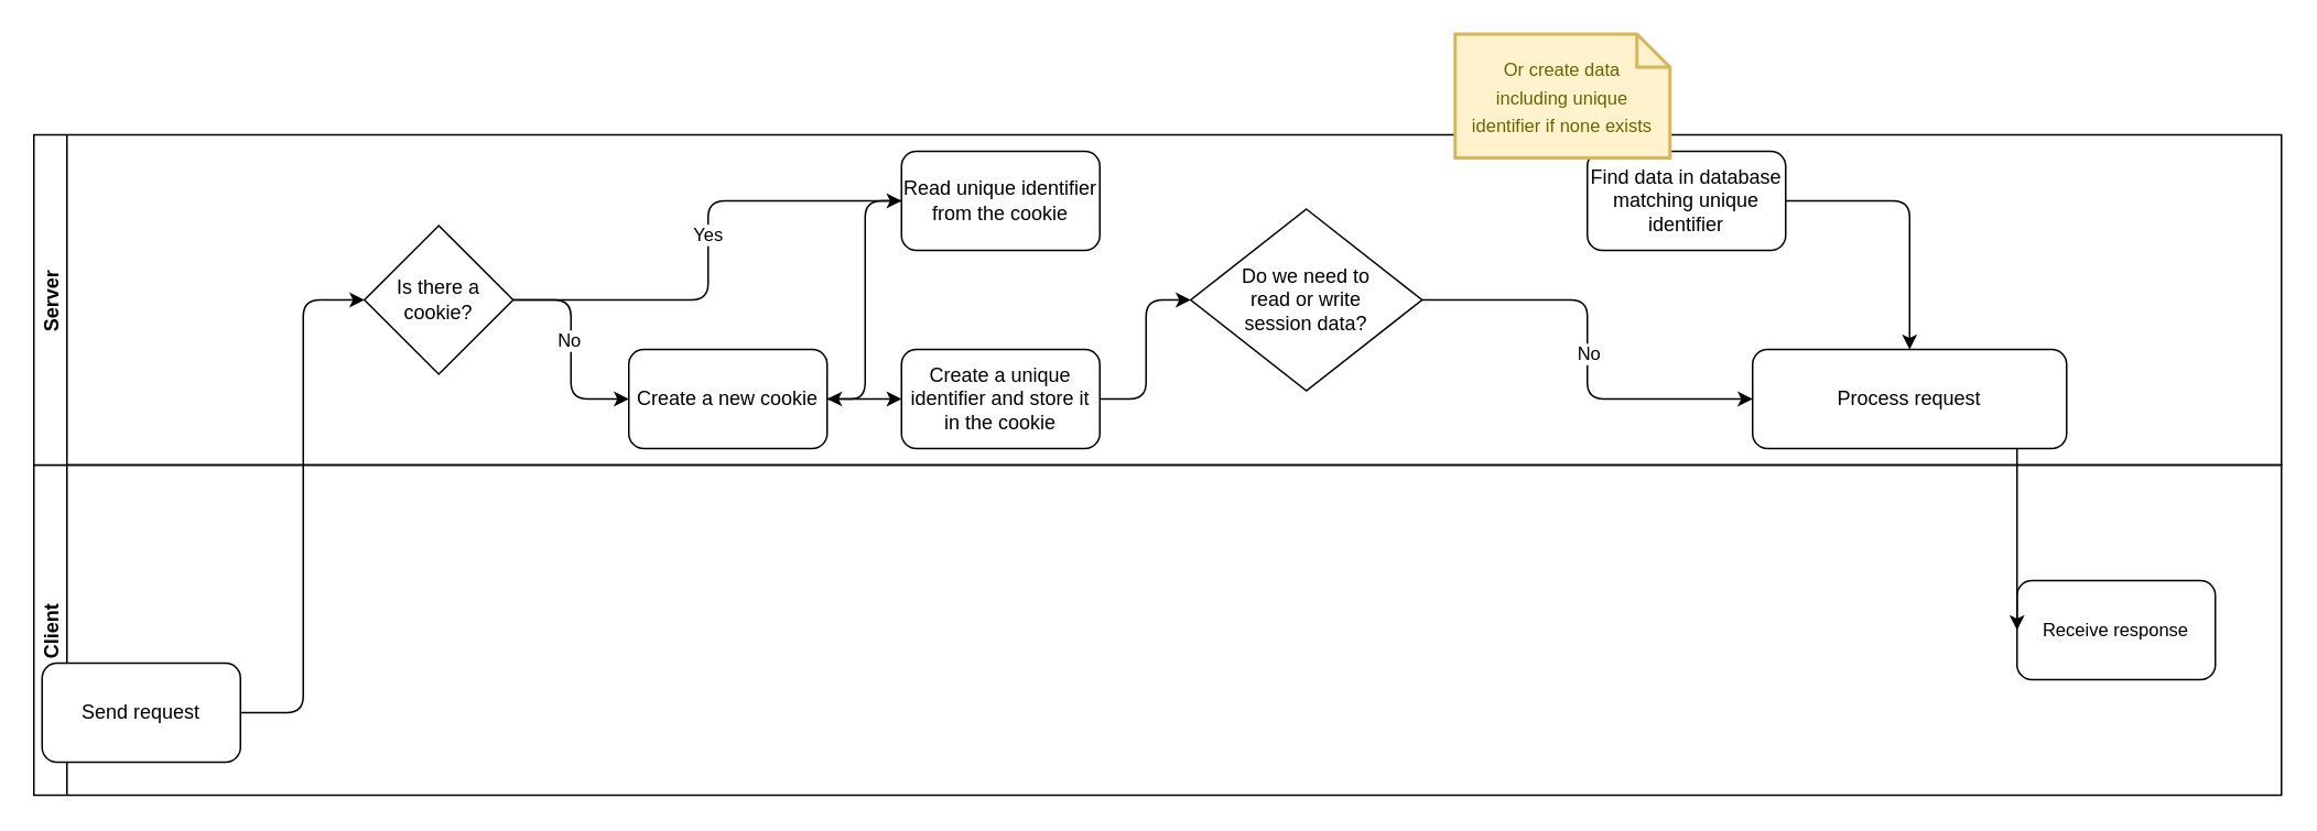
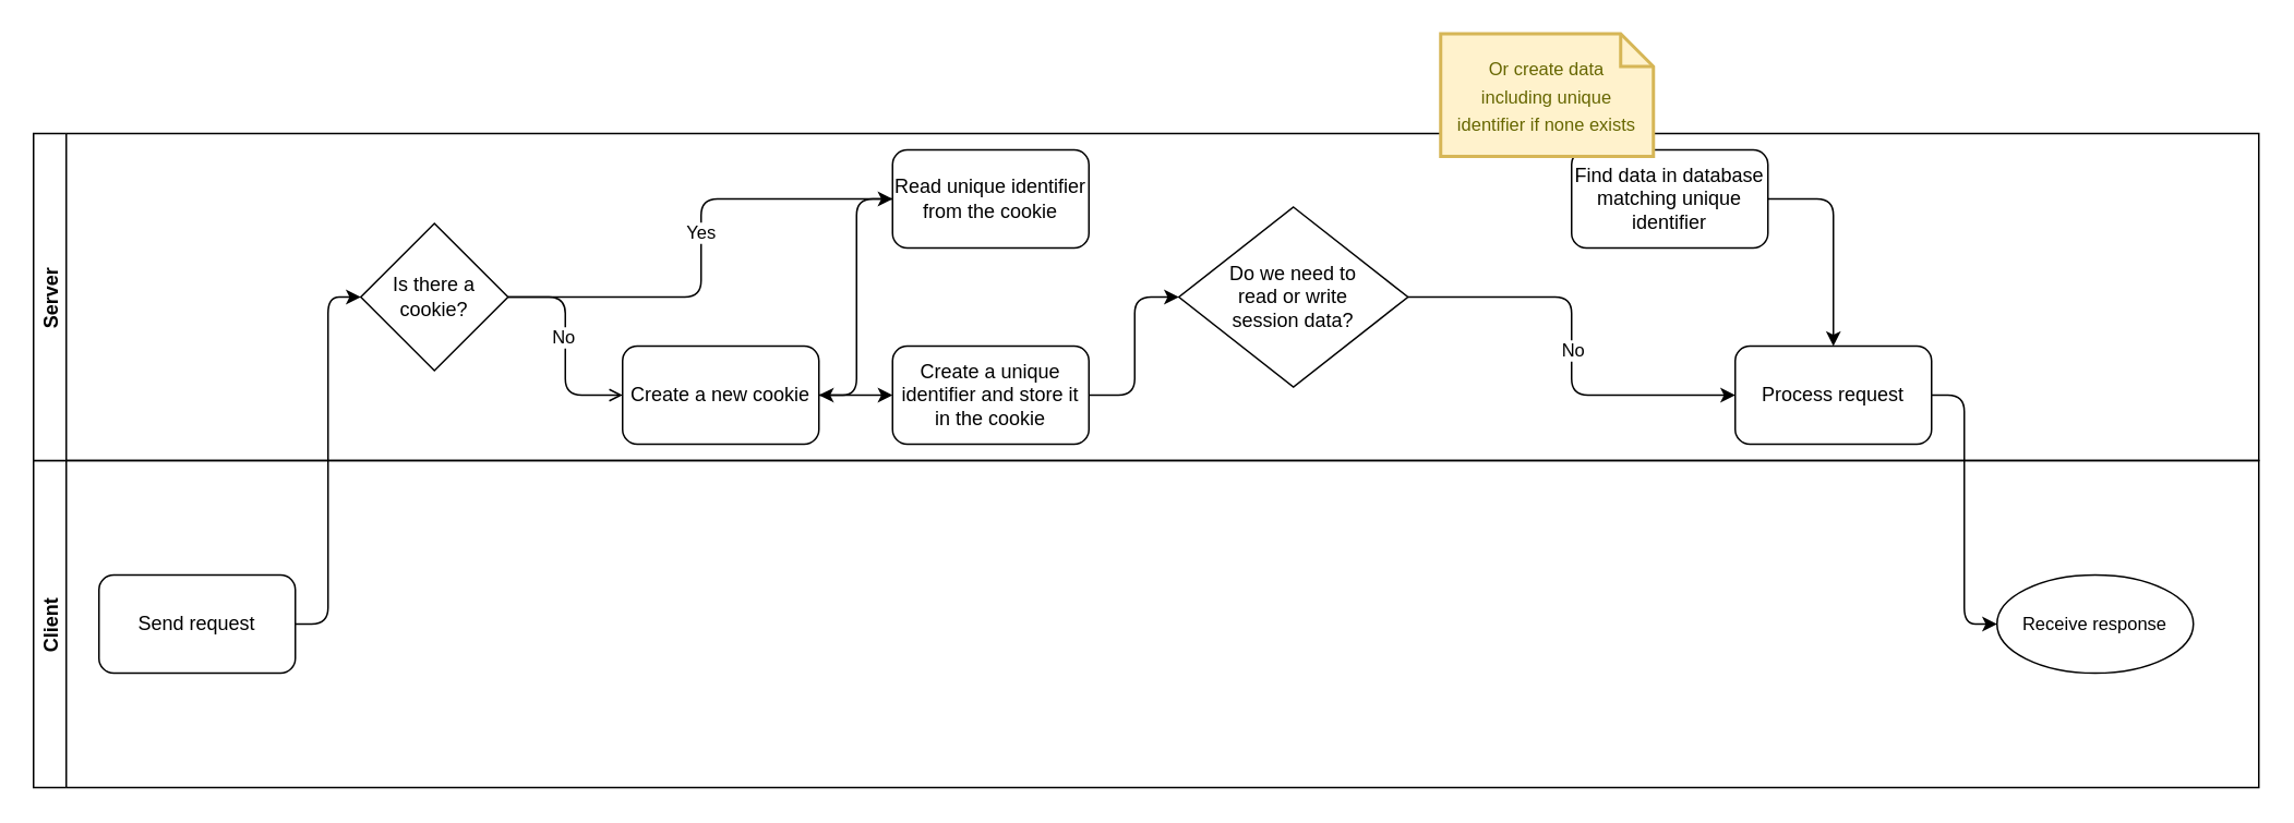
- <mxCell id="10" style="edgeStyle=elbowEdgeStyle;html=1;entryX=0;entryY=0.5;entryDx=0;entryDy=0;" parent="7" source="12" target="14" edge="1"><mxGeometry relative="1" as="geometry" /></mxCell>
+ <mxCell id="10" style="edgeStyle=elbowEdgeStyle;html=1;entryX=0;entryY=0.5;entryDx=0;entryDy=0;endArrow=open;" parent="7" source="12" target="14" edge="1"><mxGeometry relative="1" as="geometry" /></mxCell>
- <mxCell id="23" value="Process request" style="rounded=1;whiteSpace=wrap;html=1;" parent="7" vertex="1"><mxGeometry x="1040" y="130" width="190" height="60" as="geometry" /></mxCell>
+ <mxCell id="23" value="Process request" style="rounded=1;whiteSpace=wrap;html=1;" parent="7" vertex="1"><mxGeometry x="1040" y="130" width="120" height="60" as="geometry" /></mxCell>
- <mxCell id="4" value="Receive response" style="rounded=1;whiteSpace=wrap;html=1;fontSize=11;" parent="2" vertex="1"><mxGeometry x="1200" y="70" width="120" height="60" as="geometry" /></mxCell>
+ <mxCell id="4" value="Receive response" style="ellipse;whiteSpace=wrap;html=1;fontSize=11;" parent="2" vertex="1"><mxGeometry x="1200" y="70" width="120" height="60" as="geometry" /></mxCell>
- <mxCell id="3" value="Send request" style="rounded=1;whiteSpace=wrap;html=1;" parent="2" vertex="1"><mxGeometry x="5" y="120" width="120" height="60" as="geometry" /></mxCell>
+ <mxCell id="3" value="Send request" style="rounded=1;whiteSpace=wrap;html=1;" parent="2" vertex="1"><mxGeometry x="40" y="70" width="120" height="60" as="geometry" /></mxCell>
